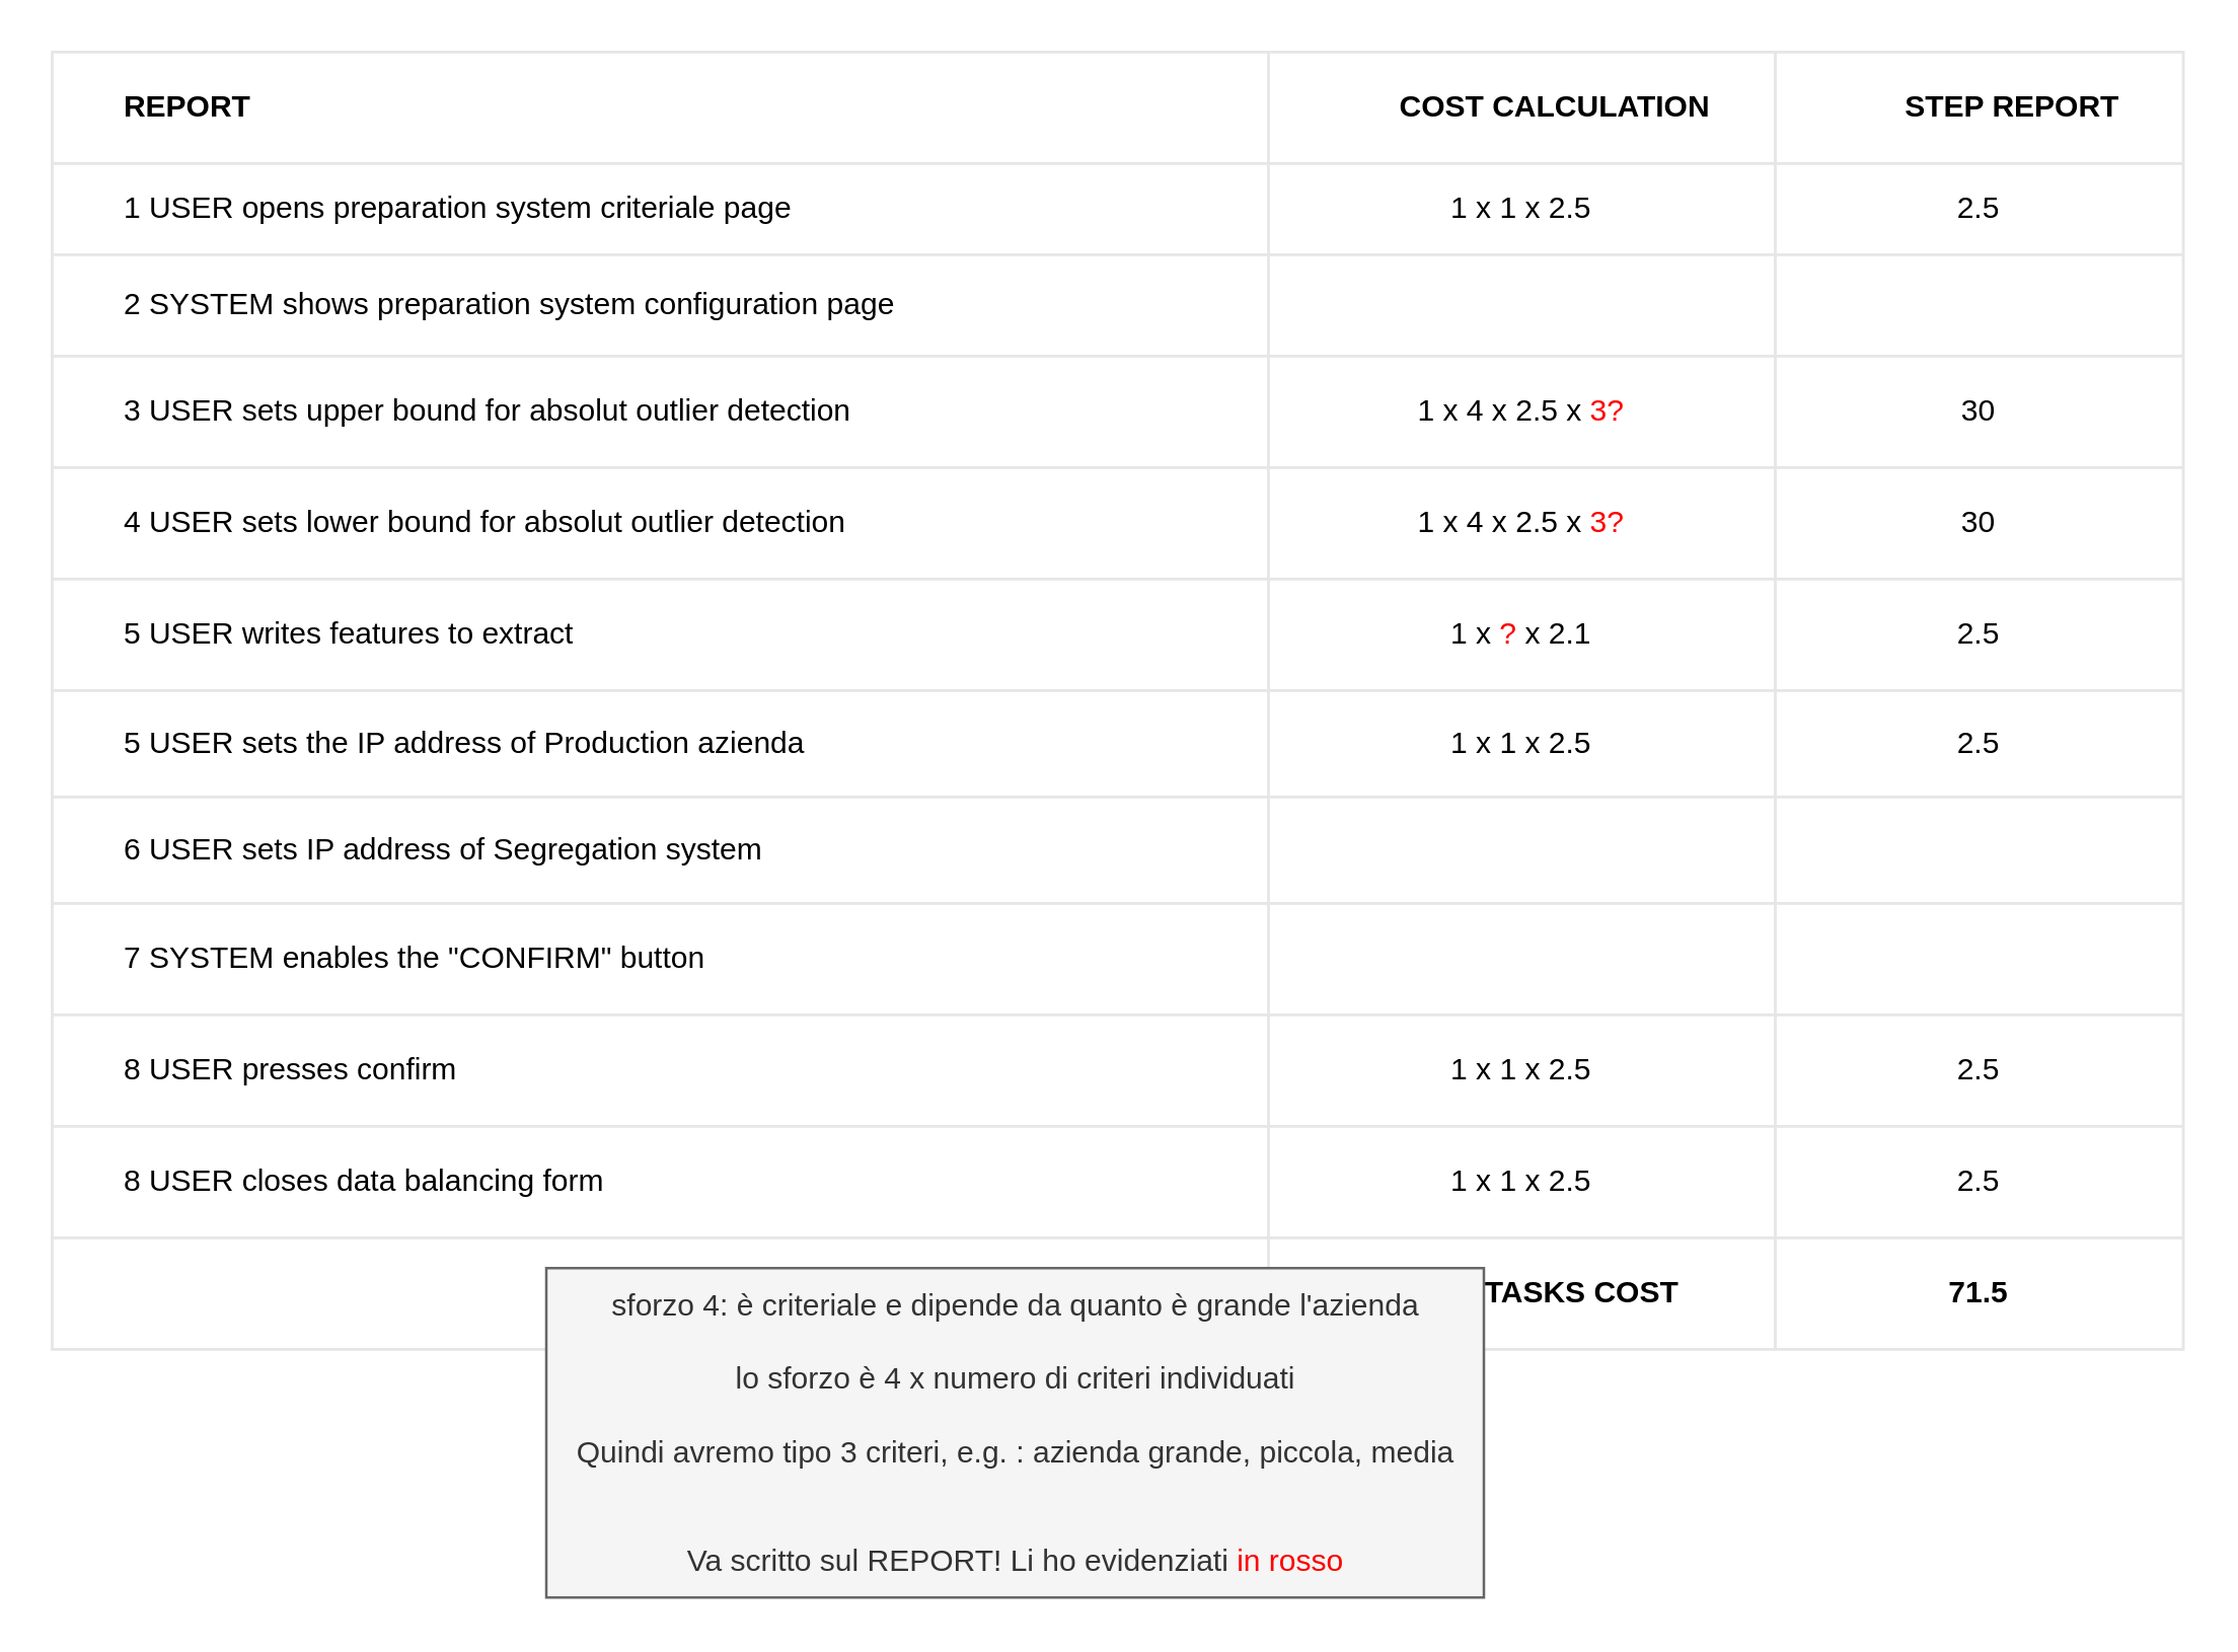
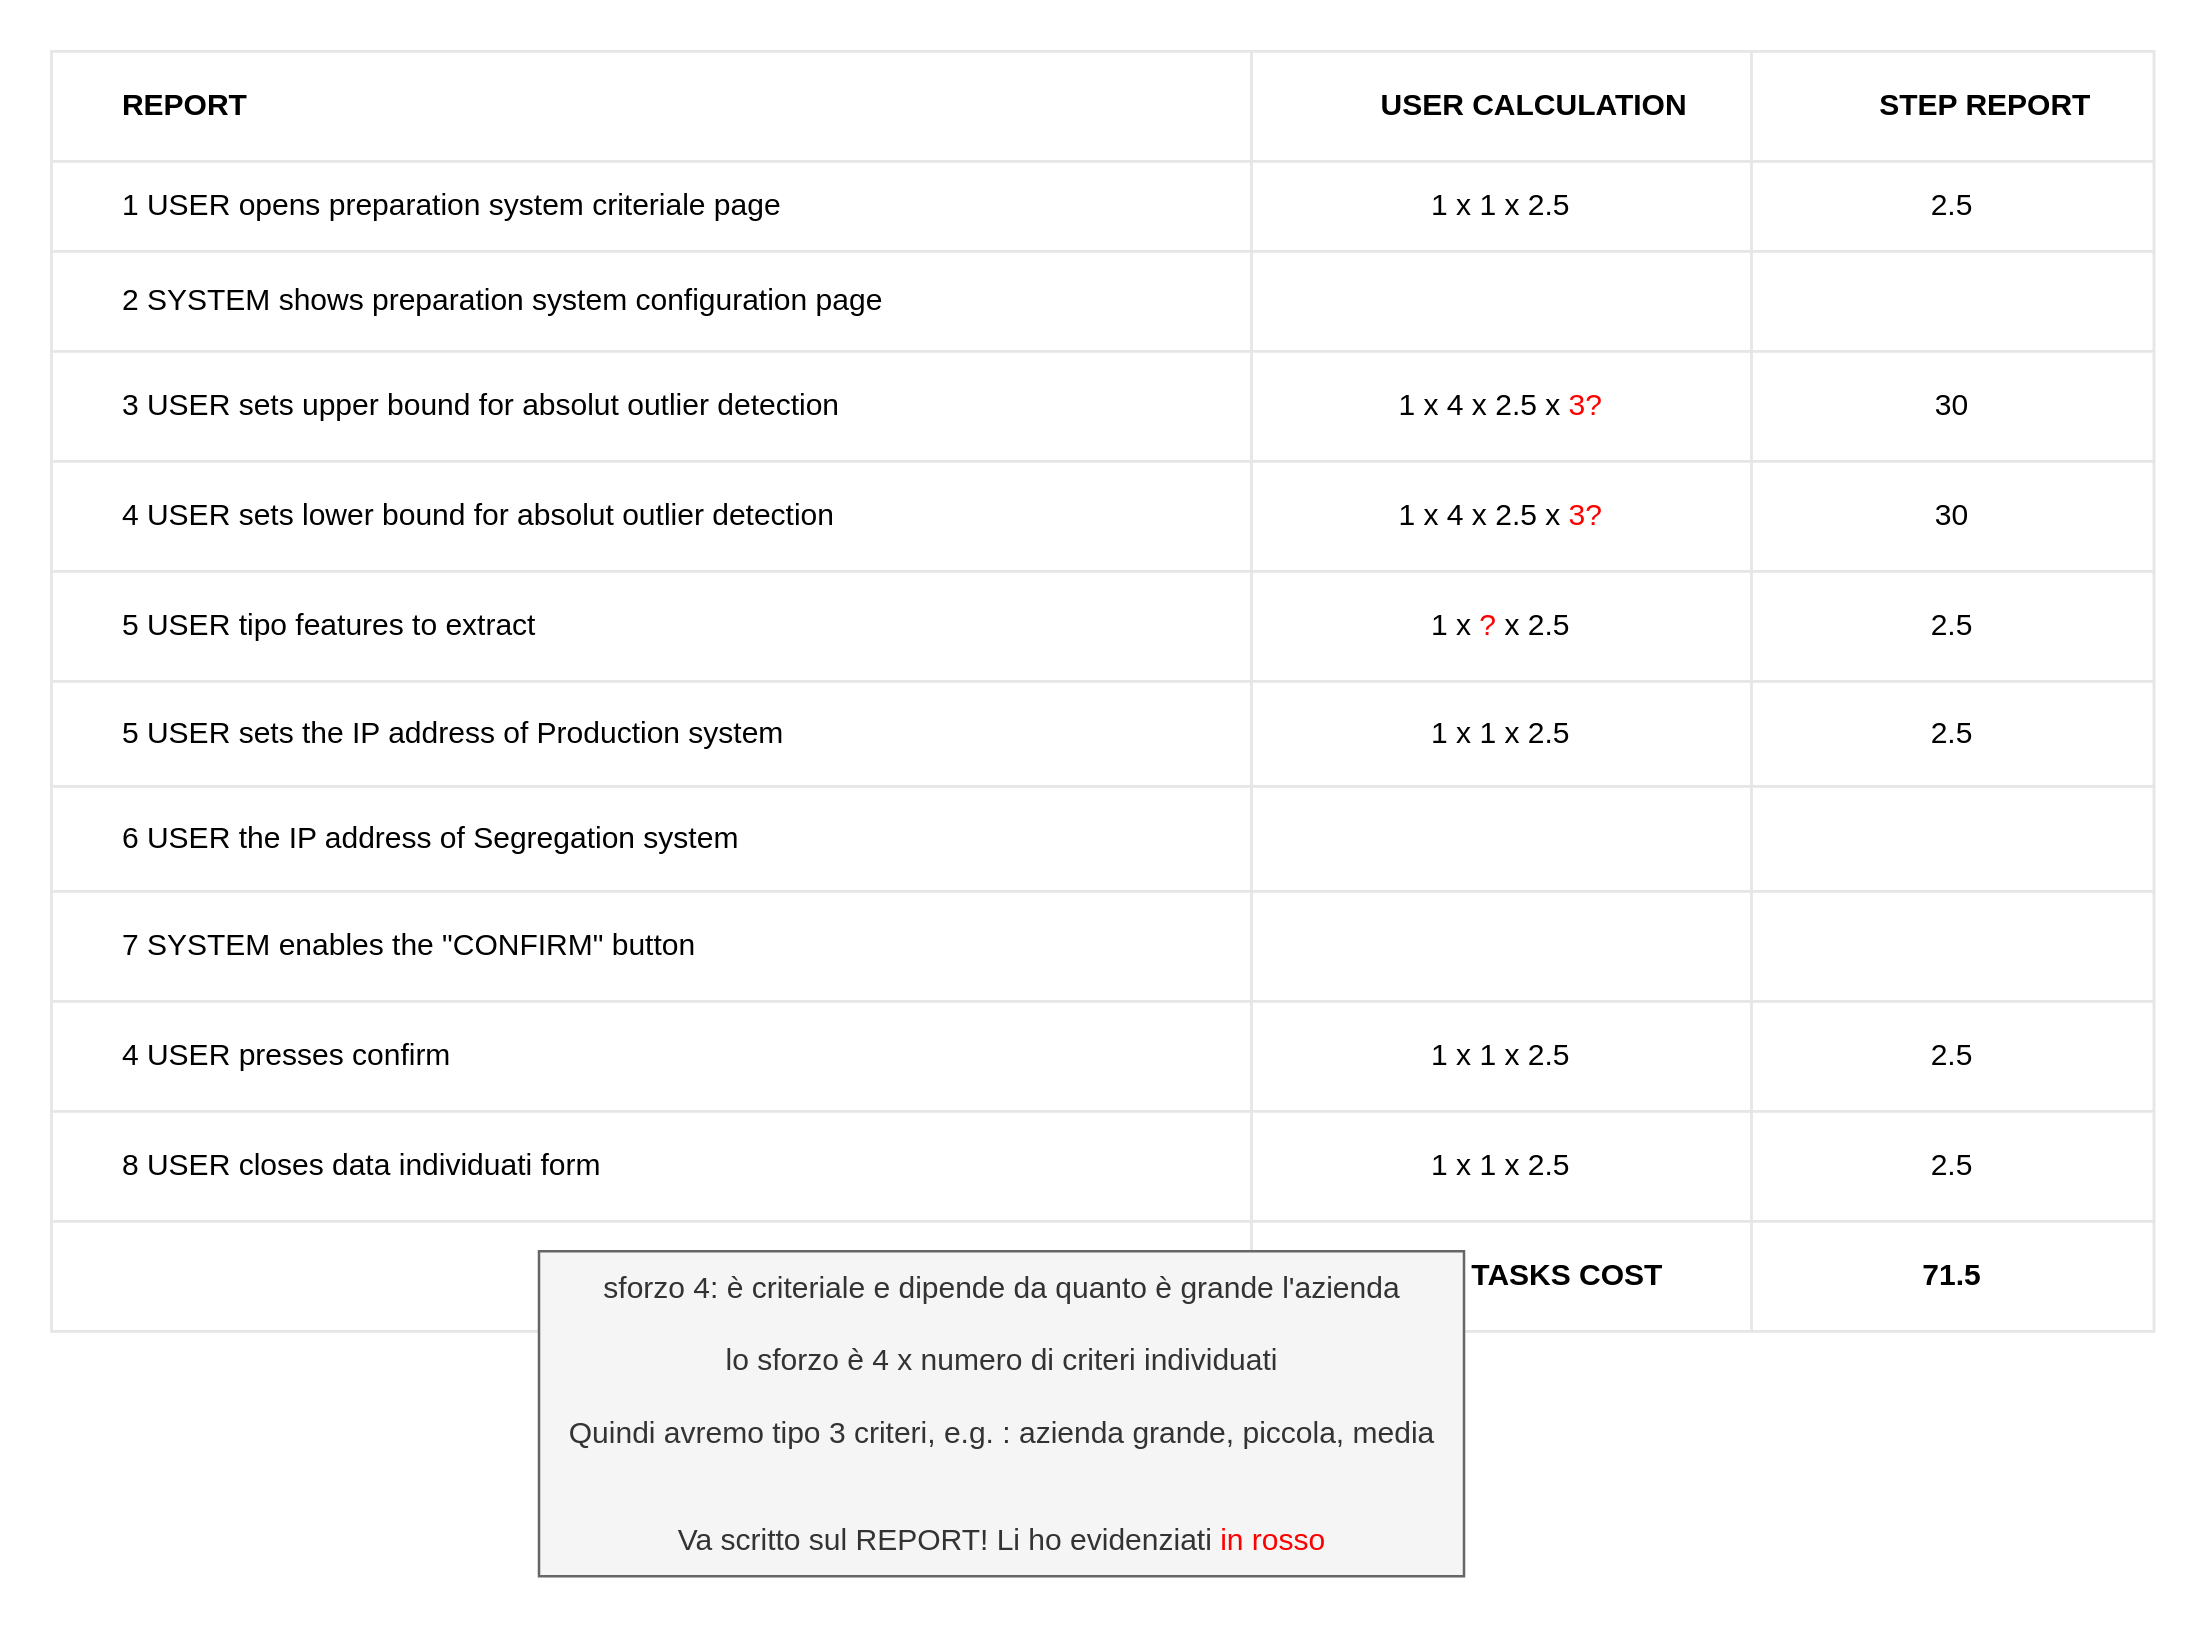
- <mxCell id="5" value="&lt;span style=&quot;white-space: pre;&quot;&gt;&#09;&lt;/span&gt;COST CALCULATION" style="connectable=0;recursiveResize=0;strokeColor=inherit;fillColor=none;align=center;whiteSpace=wrap;html=1;fontStyle=1" parent="3" vertex="1"><mxGeometry x="480" width="200" height="44" as="geometry"><mxRectangle width="200" height="44" as="alternateBounds" /></mxGeometry></mxCell>
+ <mxCell id="5" value="&lt;span style=&quot;white-space: pre;&quot;&gt;&#09;&lt;/span&gt;USER CALCULATION" style="connectable=0;recursiveResize=0;strokeColor=inherit;fillColor=none;align=center;whiteSpace=wrap;html=1;fontStyle=1" parent="3" vertex="1"><mxGeometry x="480" width="200" height="44" as="geometry"><mxRectangle width="200" height="44" as="alternateBounds" /></mxGeometry></mxCell>
- <mxCell id="24" value="&lt;span style=&quot;border-color: var(--border-color);&quot;&gt;&#09;&lt;/span&gt;&lt;span style=&quot;&quot;&gt;&#09;&lt;/span&gt;&lt;span style=&quot;white-space: pre;&quot;&gt;&#09;&lt;/span&gt;5&amp;nbsp;USER writes features to extract" style="connectable=0;recursiveResize=0;strokeColor=inherit;fillColor=none;align=left;whiteSpace=wrap;html=1;labelPosition=center;verticalLabelPosition=middle;verticalAlign=middle;" parent="23" vertex="1"><mxGeometry width="480" height="44" as="geometry"><mxRectangle width="480" height="44" as="alternateBounds" /></mxGeometry></mxCell>
+ <mxCell id="24" value="&lt;span style=&quot;border-color: var(--border-color);&quot;&gt;&#09;&lt;/span&gt;&lt;span style=&quot;&quot;&gt;&#09;&lt;/span&gt;&lt;span style=&quot;white-space: pre;&quot;&gt;&#09;&lt;/span&gt;5&amp;nbsp;USER tipo features to extract" style="connectable=0;recursiveResize=0;strokeColor=inherit;fillColor=none;align=left;whiteSpace=wrap;html=1;labelPosition=center;verticalLabelPosition=middle;verticalAlign=middle;" parent="23" vertex="1"><mxGeometry width="480" height="44" as="geometry"><mxRectangle width="480" height="44" as="alternateBounds" /></mxGeometry></mxCell>
- <mxCell id="25" value="1 x &lt;font color=&quot;#ff0000&quot;&gt;?&lt;/font&gt; x 2.1" style="connectable=0;recursiveResize=0;strokeColor=inherit;fillColor=none;align=center;whiteSpace=wrap;html=1;" parent="23" vertex="1"><mxGeometry x="480" width="200" height="44" as="geometry"><mxRectangle width="200" height="44" as="alternateBounds" /></mxGeometry></mxCell>
+ <mxCell id="25" value="1 x &lt;font color=&quot;#ff0000&quot;&gt;?&lt;/font&gt; x 2.5" style="connectable=0;recursiveResize=0;strokeColor=inherit;fillColor=none;align=center;whiteSpace=wrap;html=1;" parent="23" vertex="1"><mxGeometry x="480" width="200" height="44" as="geometry"><mxRectangle width="200" height="44" as="alternateBounds" /></mxGeometry></mxCell>
- <mxCell id="28" value="&lt;span style=&quot;border-color: var(--border-color);&quot;&gt;&#09;&lt;/span&gt;&lt;span style=&quot;white-space: pre;&quot;&gt;&#09;&lt;/span&gt;5&amp;nbsp;USER sets the IP address of Production azienda" style="connectable=0;recursiveResize=0;strokeColor=inherit;fillColor=none;align=left;whiteSpace=wrap;html=1;labelPosition=center;verticalLabelPosition=middle;verticalAlign=middle;" parent="27" vertex="1"><mxGeometry width="480" height="42" as="geometry"><mxRectangle width="480" height="42" as="alternateBounds" /></mxGeometry></mxCell>
+ <mxCell id="28" value="&lt;span style=&quot;border-color: var(--border-color);&quot;&gt;&#09;&lt;/span&gt;&lt;span style=&quot;white-space: pre;&quot;&gt;&#09;&lt;/span&gt;5&amp;nbsp;USER sets the IP address of Production system" style="connectable=0;recursiveResize=0;strokeColor=inherit;fillColor=none;align=left;whiteSpace=wrap;html=1;labelPosition=center;verticalLabelPosition=middle;verticalAlign=middle;" parent="27" vertex="1"><mxGeometry width="480" height="42" as="geometry"><mxRectangle width="480" height="42" as="alternateBounds" /></mxGeometry></mxCell>
- <mxCell id="32" value="&lt;span style=&quot;white-space: pre;&quot;&gt;&#09;&lt;/span&gt;6 USER sets IP address of Segregation system" style="connectable=0;recursiveResize=0;strokeColor=inherit;fillColor=none;align=left;whiteSpace=wrap;html=1;labelPosition=center;verticalLabelPosition=middle;verticalAlign=middle;" vertex="1" parent="31"><mxGeometry width="480" height="42" as="geometry"><mxRectangle width="480" height="42" as="alternateBounds" /></mxGeometry></mxCell>
+ <mxCell id="32" value="&lt;span style=&quot;white-space: pre;&quot;&gt;&#09;&lt;/span&gt;6 USER the IP address of Segregation system" style="connectable=0;recursiveResize=0;strokeColor=inherit;fillColor=none;align=left;whiteSpace=wrap;html=1;labelPosition=center;verticalLabelPosition=middle;verticalAlign=middle;" vertex="1" parent="31"><mxGeometry width="480" height="42" as="geometry"><mxRectangle width="480" height="42" as="alternateBounds" /></mxGeometry></mxCell>
- <mxCell id="40" value="&lt;span style=&quot;white-space: pre;&quot;&gt;&#09;&lt;/span&gt;8&amp;nbsp;USER presses confirm" style="connectable=0;recursiveResize=0;strokeColor=inherit;fillColor=none;align=left;whiteSpace=wrap;html=1;labelPosition=center;verticalLabelPosition=middle;verticalAlign=middle;" parent="39" vertex="1"><mxGeometry width="480" height="44" as="geometry"><mxRectangle width="480" height="44" as="alternateBounds" /></mxGeometry></mxCell>
+ <mxCell id="40" value="&lt;span style=&quot;white-space: pre;&quot;&gt;&#09;&lt;/span&gt;4&amp;nbsp;USER presses confirm" style="connectable=0;recursiveResize=0;strokeColor=inherit;fillColor=none;align=left;whiteSpace=wrap;html=1;labelPosition=center;verticalLabelPosition=middle;verticalAlign=middle;" parent="39" vertex="1"><mxGeometry width="480" height="44" as="geometry"><mxRectangle width="480" height="44" as="alternateBounds" /></mxGeometry></mxCell>
- <mxCell id="44" value="&lt;span style=&quot;white-space: pre;&quot;&gt;&#09;&lt;/span&gt;8&amp;nbsp;USER closes data balancing form" style="connectable=0;recursiveResize=0;strokeColor=inherit;fillColor=none;align=left;whiteSpace=wrap;html=1;labelPosition=center;verticalLabelPosition=middle;verticalAlign=middle;" parent="43" vertex="1"><mxGeometry width="480" height="44" as="geometry"><mxRectangle width="480" height="44" as="alternateBounds" /></mxGeometry></mxCell>
+ <mxCell id="44" value="&lt;span style=&quot;white-space: pre;&quot;&gt;&#09;&lt;/span&gt;8&amp;nbsp;USER closes data individuati form" style="connectable=0;recursiveResize=0;strokeColor=inherit;fillColor=none;align=left;whiteSpace=wrap;html=1;labelPosition=center;verticalLabelPosition=middle;verticalAlign=middle;" parent="43" vertex="1"><mxGeometry width="480" height="44" as="geometry"><mxRectangle width="480" height="44" as="alternateBounds" /></mxGeometry></mxCell>
- <mxCell id="49" value="&lt;b&gt;HUMAN TASKS COST&lt;/b&gt;" style="connectable=0;recursiveResize=0;strokeColor=inherit;fillColor=none;align=center;whiteSpace=wrap;html=1;" parent="47" vertex="1"><mxGeometry x="480" width="200" height="44" as="geometry"><mxRectangle width="200" height="44" as="alternateBounds" /></mxGeometry></mxCell>
+ <mxCell id="49" value="&lt;b&gt;REPORT TASKS COST&lt;/b&gt;" style="connectable=0;recursiveResize=0;strokeColor=inherit;fillColor=none;align=center;whiteSpace=wrap;html=1;" parent="47" vertex="1"><mxGeometry x="480" width="200" height="44" as="geometry"><mxRectangle width="200" height="44" as="alternateBounds" /></mxGeometry></mxCell>
